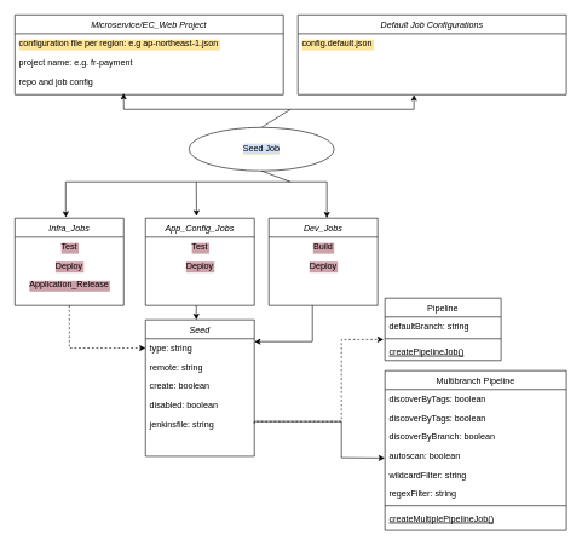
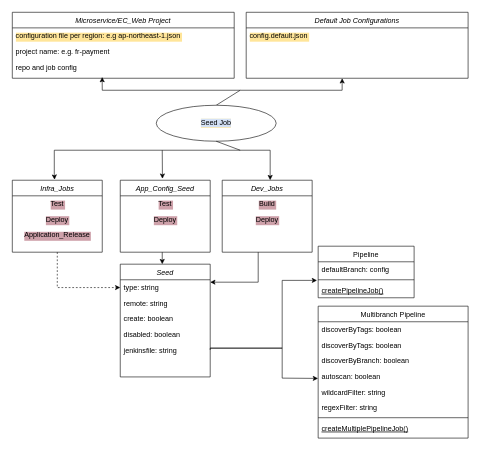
- <mxCell id="25" value="App_Config_Jobs" style="swimlane;fontStyle=2;align=center;verticalAlign=top;childLayout=stackLayout;horizontal=1;startSize=26;horizontalStack=0;resizeParent=1;resizeLast=0;collapsible=1;marginBottom=0;rounded=0;shadow=0;strokeWidth=1;" vertex="1" parent="1"><mxGeometry x="200" y="300" width="150" height="120" as="geometry"><mxRectangle x="230" y="140" width="160" height="26" as="alternateBounds" /></mxGeometry></mxCell>
+ <mxCell id="25" value="App_Config_Seed" style="swimlane;fontStyle=2;align=center;verticalAlign=top;childLayout=stackLayout;horizontal=1;startSize=26;horizontalStack=0;resizeParent=1;resizeLast=0;collapsible=1;marginBottom=0;rounded=0;shadow=0;strokeWidth=1;" vertex="1" parent="1"><mxGeometry x="200" y="300" width="150" height="120" as="geometry"><mxRectangle x="230" y="140" width="160" height="26" as="alternateBounds" /></mxGeometry></mxCell>
- <mxCell id="18" value="defaultBranch: string&#10;&#10;" style="text;align=left;verticalAlign=top;spacingLeft=4;spacingRight=4;overflow=hidden;rotatable=0;points=[[0,0.5],[1,0.5]];portConstraint=eastwest;rounded=0;shadow=0;html=0;" vertex="1" parent="17"><mxGeometry y="26" width="160" height="26" as="geometry" /></mxCell>
+ <mxCell id="18" value="defaultBranch: config&#10;&#10;" style="text;align=left;verticalAlign=top;spacingLeft=4;spacingRight=4;overflow=hidden;rotatable=0;points=[[0,0.5],[1,0.5]];portConstraint=eastwest;rounded=0;shadow=0;html=0;" vertex="1" parent="17"><mxGeometry y="26" width="160" height="26" as="geometry" /></mxCell>
- <mxCell id="34" style="edgeStyle=orthogonalEdgeStyle;rounded=0;orthogonalLoop=1;jettySize=auto;html=1;exitX=1;exitY=0.5;exitDx=0;exitDy=0;entryX=-0.012;entryY=-0.115;entryDx=0;entryDy=0;entryPerimeter=0;dashed=1;" edge="1" parent="1" source="7" target="20"><mxGeometry relative="1" as="geometry"><Array as="points"><mxPoint x="350" y="580" /><mxPoint x="470" y="580" /><mxPoint x="470" y="467" /></Array></mxGeometry></mxCell>
+ <mxCell id="34" style="edgeStyle=orthogonalEdgeStyle;rounded=0;orthogonalLoop=1;jettySize=auto;html=1;exitX=1;exitY=0.5;exitDx=0;exitDy=0;entryX=-0.012;entryY=-0.115;entryDx=0;entryDy=0;entryPerimeter=0;" edge="1" parent="1" source="7" target="20"><mxGeometry relative="1" as="geometry"><Array as="points"><mxPoint x="350" y="580" /><mxPoint x="470" y="580" /><mxPoint x="470" y="467" /></Array></mxGeometry></mxCell>
